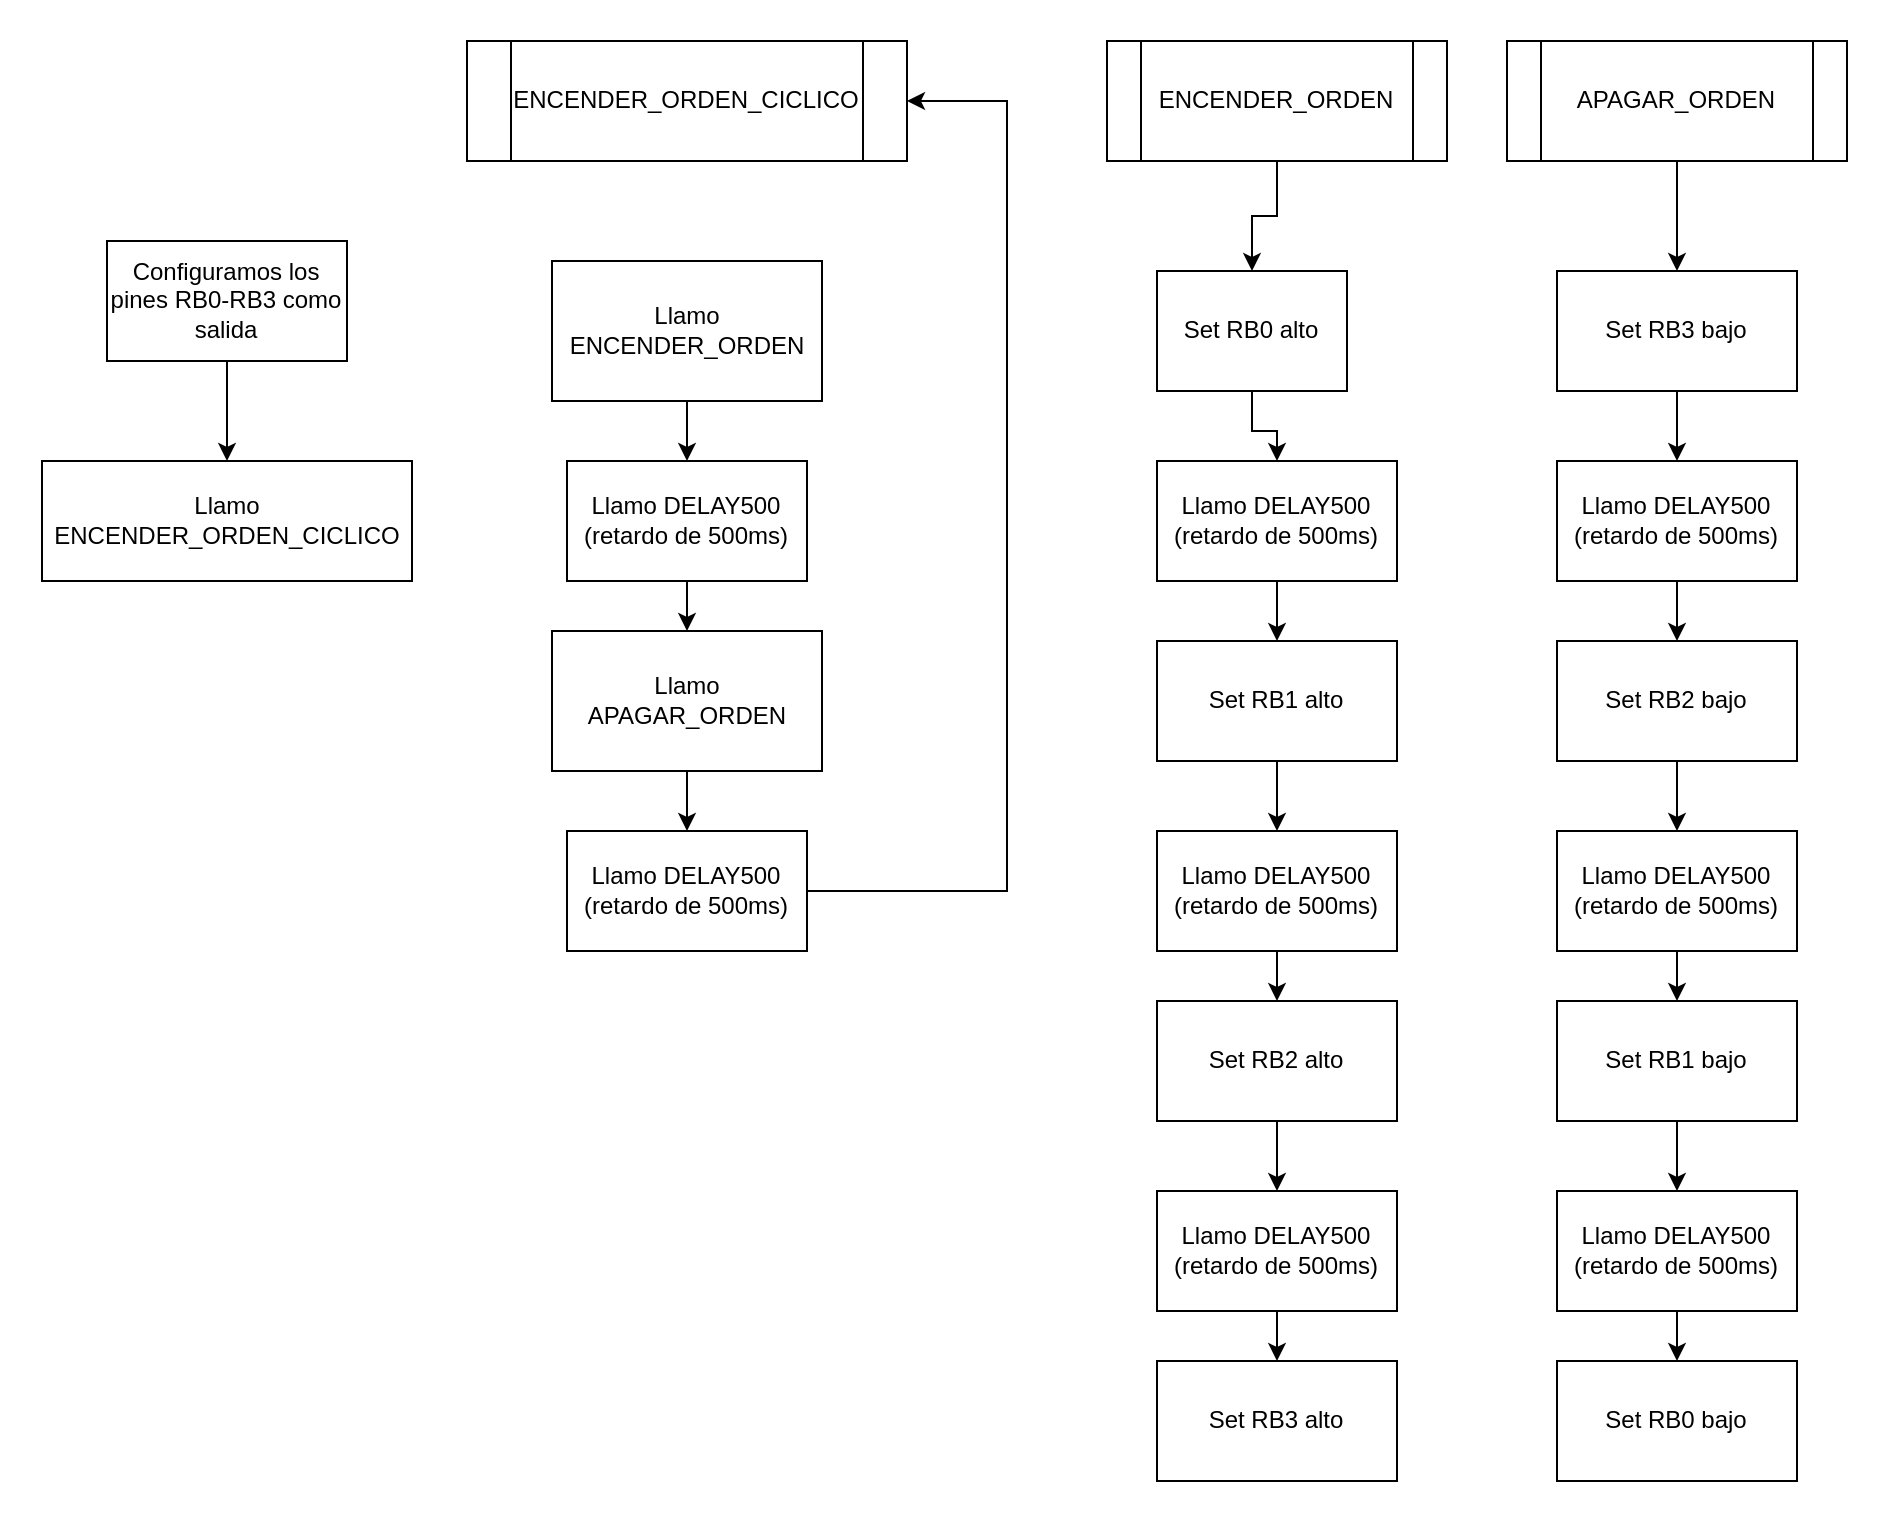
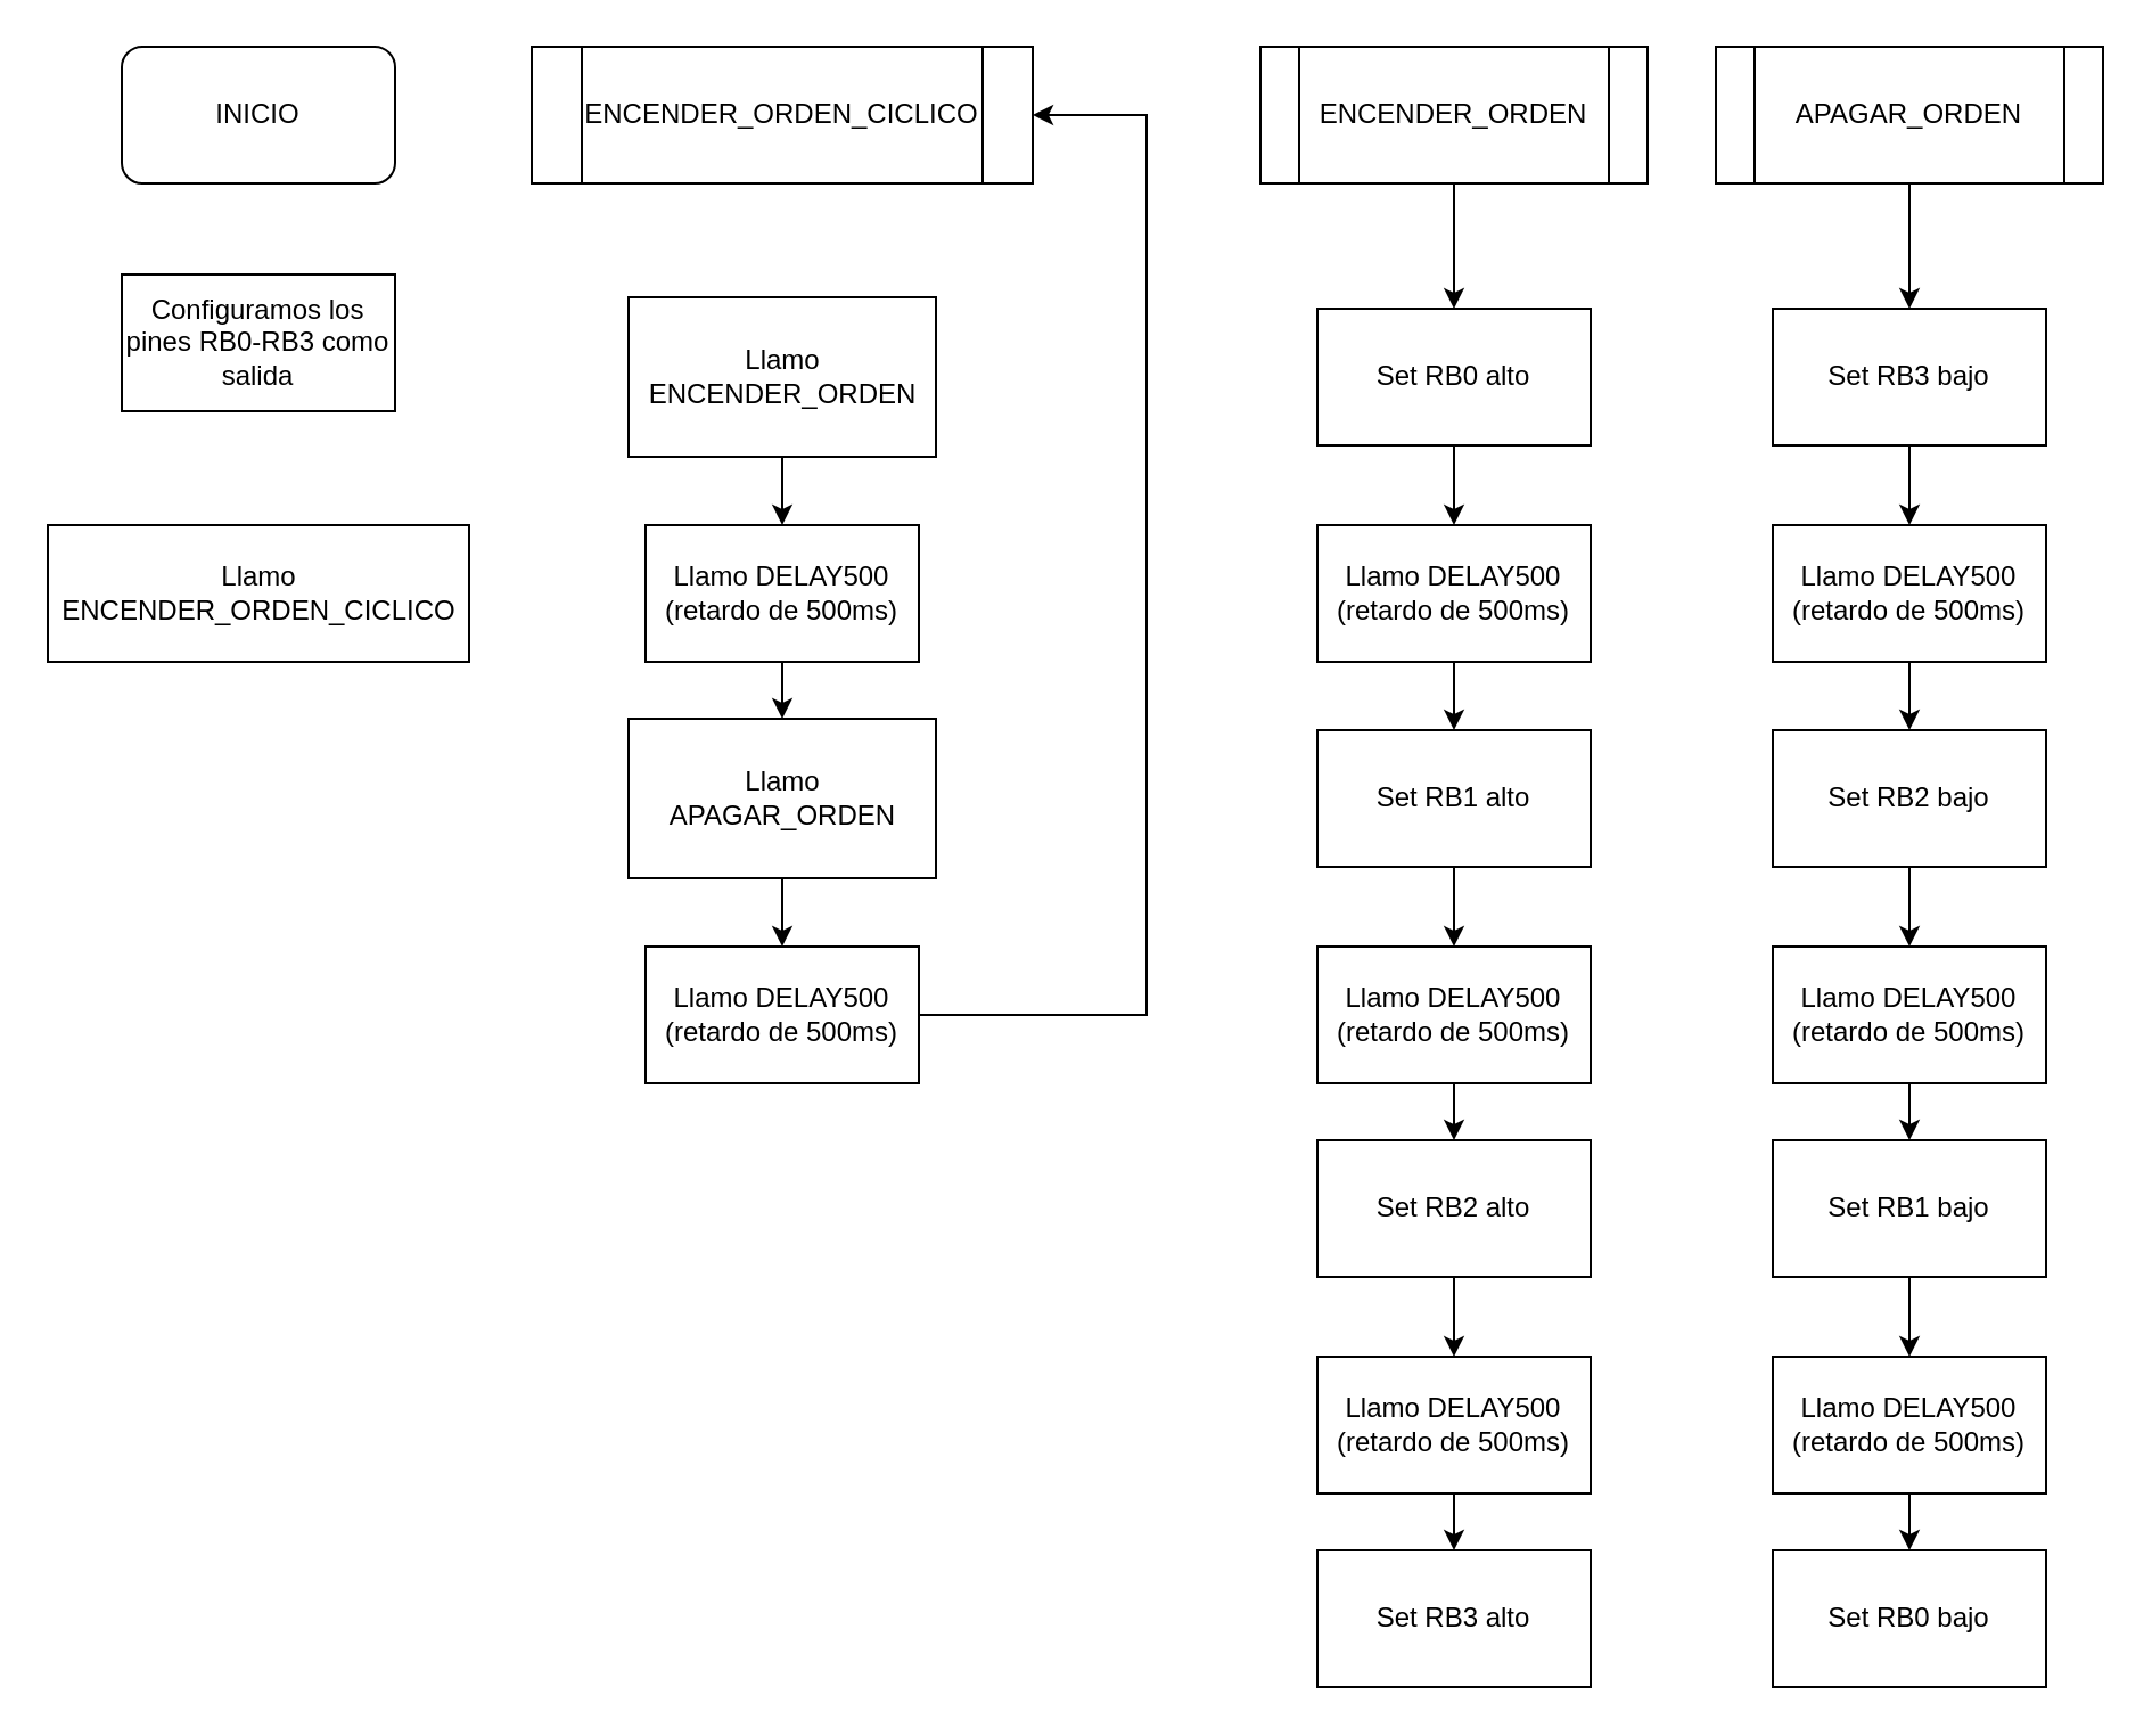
+ <mxCell id="2" value="INICIO" style="rounded=1;whiteSpace=wrap;html=1;" vertex="1" parent="1"><mxGeometry x="53" y="20" width="120" height="60" as="geometry" /></mxCell>
- <mxCell id="12" value="Set RB0 alto" style="whiteSpace=wrap;html=1;" vertex="1" parent="1"><mxGeometry x="578" y="135" width="95" height="60" as="geometry" /></mxCell>
+ <mxCell id="12" value="Set RB0 alto" style="whiteSpace=wrap;html=1;" vertex="1" parent="1"><mxGeometry x="578" y="135" width="120" height="60" as="geometry" /></mxCell>
- <mxCell id="3" value="" style="edgeStyle=orthogonalEdgeStyle;rounded=0;orthogonalLoop=1;jettySize=auto;html=1;" edge="1" parent="1" source="4" target="5"><mxGeometry relative="1" as="geometry" /></mxCell>
